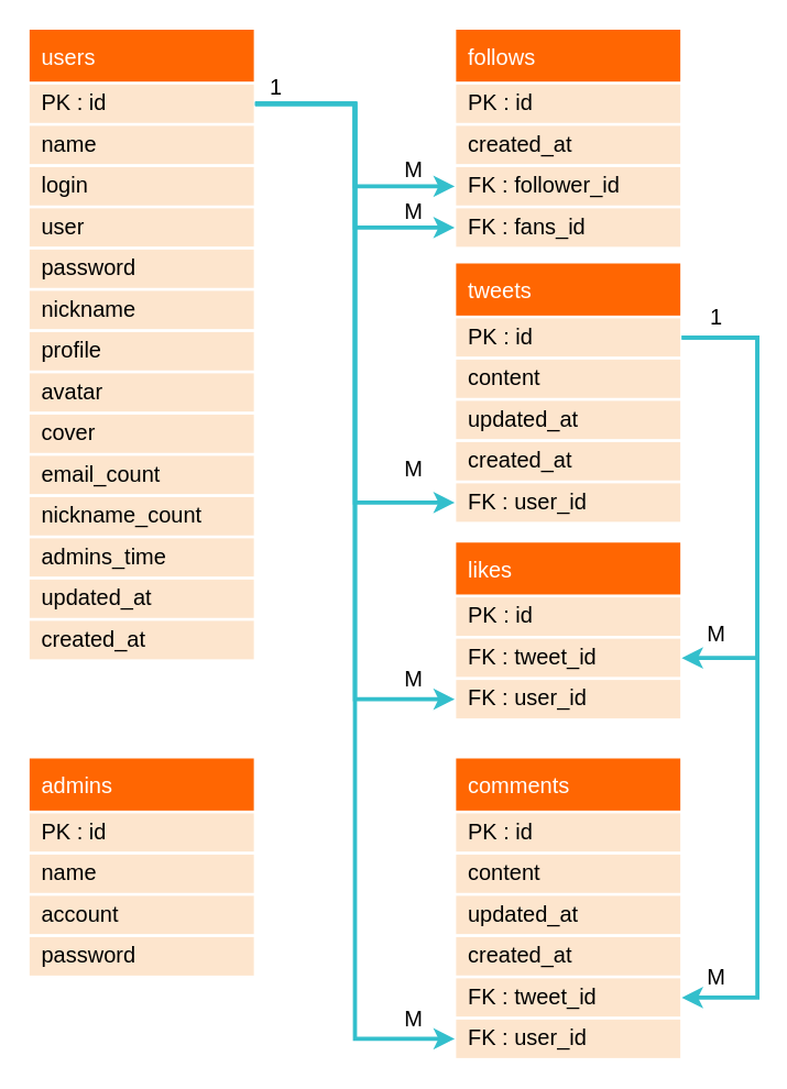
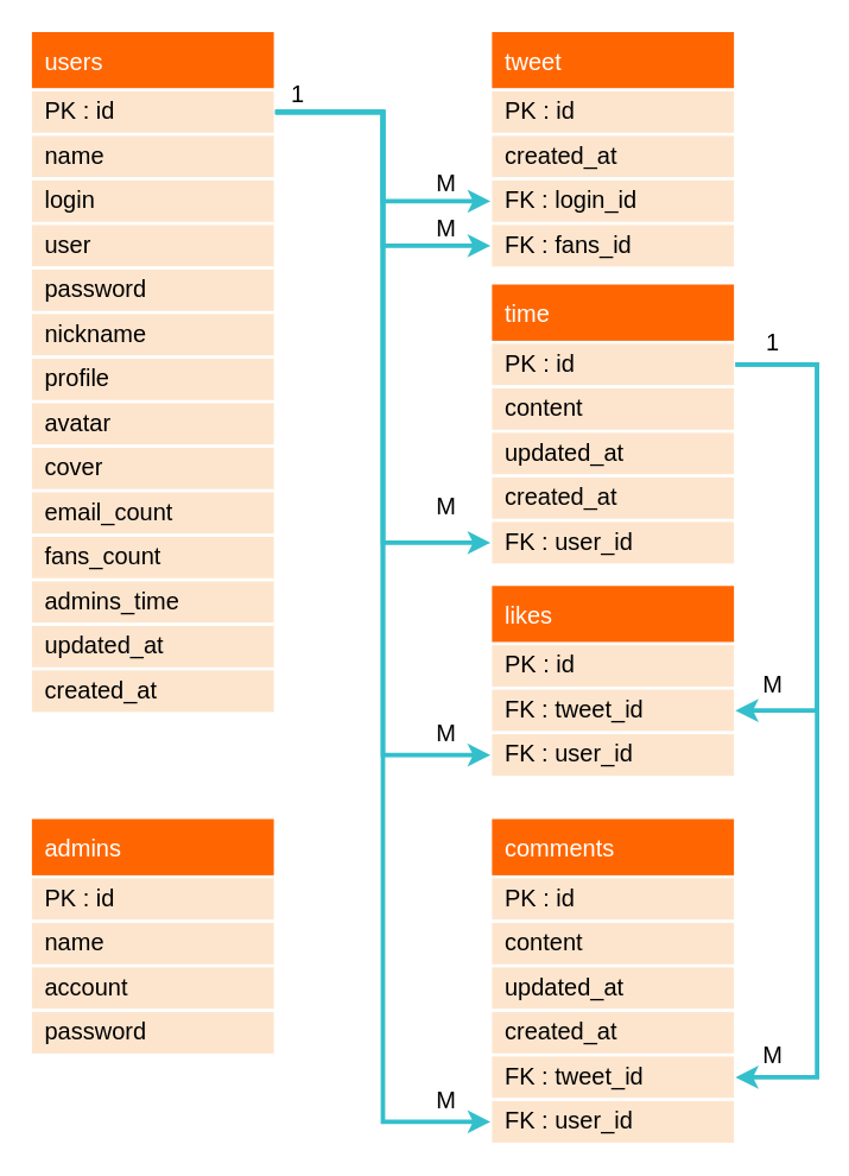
- <mxCell id="17" value="follows" style="swimlane;fontStyle=0;childLayout=stackLayout;horizontal=1;startSize=40;horizontalStack=0;resizeParent=1;resizeParentMax=0;resizeLast=0;collapsible=1;marginBottom=0;align=left;fontSize=16;fontColor=#FFFFFF;fillColor=#FF6602;spacing=0;strokeColor=#FFFFFF;strokeWidth=2;spacingLeft=10;" vertex="1" parent="1"><mxGeometry x="330" y="20" width="165" height="160" as="geometry"><mxRectangle x="150" y="220" width="110" height="40" as="alternateBounds" /></mxGeometry></mxCell>
+ <mxCell id="17" value="tweet" style="swimlane;fontStyle=0;childLayout=stackLayout;horizontal=1;startSize=40;horizontalStack=0;resizeParent=1;resizeParentMax=0;resizeLast=0;collapsible=1;marginBottom=0;align=left;fontSize=16;fontColor=#FFFFFF;fillColor=#FF6602;spacing=0;strokeColor=#FFFFFF;strokeWidth=2;spacingLeft=10;" vertex="1" parent="1"><mxGeometry x="330" y="20" width="165" height="160" as="geometry"><mxRectangle x="150" y="220" width="110" height="40" as="alternateBounds" /></mxGeometry></mxCell>
- <mxCell id="20" value="FK : follower_id" style="text;strokeColor=#FFFFFF;fillColor=#FDE5CD;spacingLeft=10;spacingRight=0;overflow=hidden;rotatable=0;points=[[0,0.5],[1,0.5]];portConstraint=eastwest;fontSize=16;strokeWidth=2;sketch=0;shadow=0;rounded=0;glass=0;spacing=0;" vertex="1" parent="17"><mxGeometry y="100" width="165" height="30" as="geometry" /></mxCell>
+ <mxCell id="20" value="FK : login_id" style="text;strokeColor=#FFFFFF;fillColor=#FDE5CD;spacingLeft=10;spacingRight=0;overflow=hidden;rotatable=0;points=[[0,0.5],[1,0.5]];portConstraint=eastwest;fontSize=16;strokeWidth=2;sketch=0;shadow=0;rounded=0;glass=0;spacing=0;" vertex="1" parent="17"><mxGeometry y="100" width="165" height="30" as="geometry" /></mxCell>
- <mxCell id="33" value="tweets" style="swimlane;fontStyle=0;childLayout=stackLayout;horizontal=1;startSize=40;horizontalStack=0;resizeParent=1;resizeParentMax=0;resizeLast=0;collapsible=1;marginBottom=0;align=left;fontSize=16;fontColor=#FFFFFF;fillColor=#FF6602;spacing=0;strokeColor=#FFFFFF;strokeWidth=2;spacingLeft=10;" vertex="1" parent="1"><mxGeometry x="330" y="190" width="165" height="190" as="geometry"><mxRectangle x="150" y="220" width="110" height="40" as="alternateBounds" /></mxGeometry></mxCell>
+ <mxCell id="33" value="time" style="swimlane;fontStyle=0;childLayout=stackLayout;horizontal=1;startSize=40;horizontalStack=0;resizeParent=1;resizeParentMax=0;resizeLast=0;collapsible=1;marginBottom=0;align=left;fontSize=16;fontColor=#FFFFFF;fillColor=#FF6602;spacing=0;strokeColor=#FFFFFF;strokeWidth=2;spacingLeft=10;" vertex="1" parent="1"><mxGeometry x="330" y="190" width="165" height="190" as="geometry"><mxRectangle x="150" y="220" width="110" height="40" as="alternateBounds" /></mxGeometry></mxCell>
- <mxCell id="13" value="nickname_count" style="text;strokeColor=#FFFFFF;fillColor=#FDE5CD;spacingLeft=10;spacingRight=0;overflow=hidden;rotatable=0;points=[[0,0.5],[1,0.5]];portConstraint=eastwest;fontSize=16;strokeWidth=2;sketch=0;shadow=0;rounded=0;glass=0;spacing=0;" vertex="1" parent="2"><mxGeometry y="340" width="165" height="30" as="geometry" /></mxCell>
+ <mxCell id="13" value="fans_count" style="text;strokeColor=#FFFFFF;fillColor=#FDE5CD;spacingLeft=10;spacingRight=0;overflow=hidden;rotatable=0;points=[[0,0.5],[1,0.5]];portConstraint=eastwest;fontSize=16;strokeWidth=2;sketch=0;shadow=0;rounded=0;glass=0;spacing=0;" vertex="1" parent="2"><mxGeometry y="340" width="165" height="30" as="geometry" /></mxCell>
